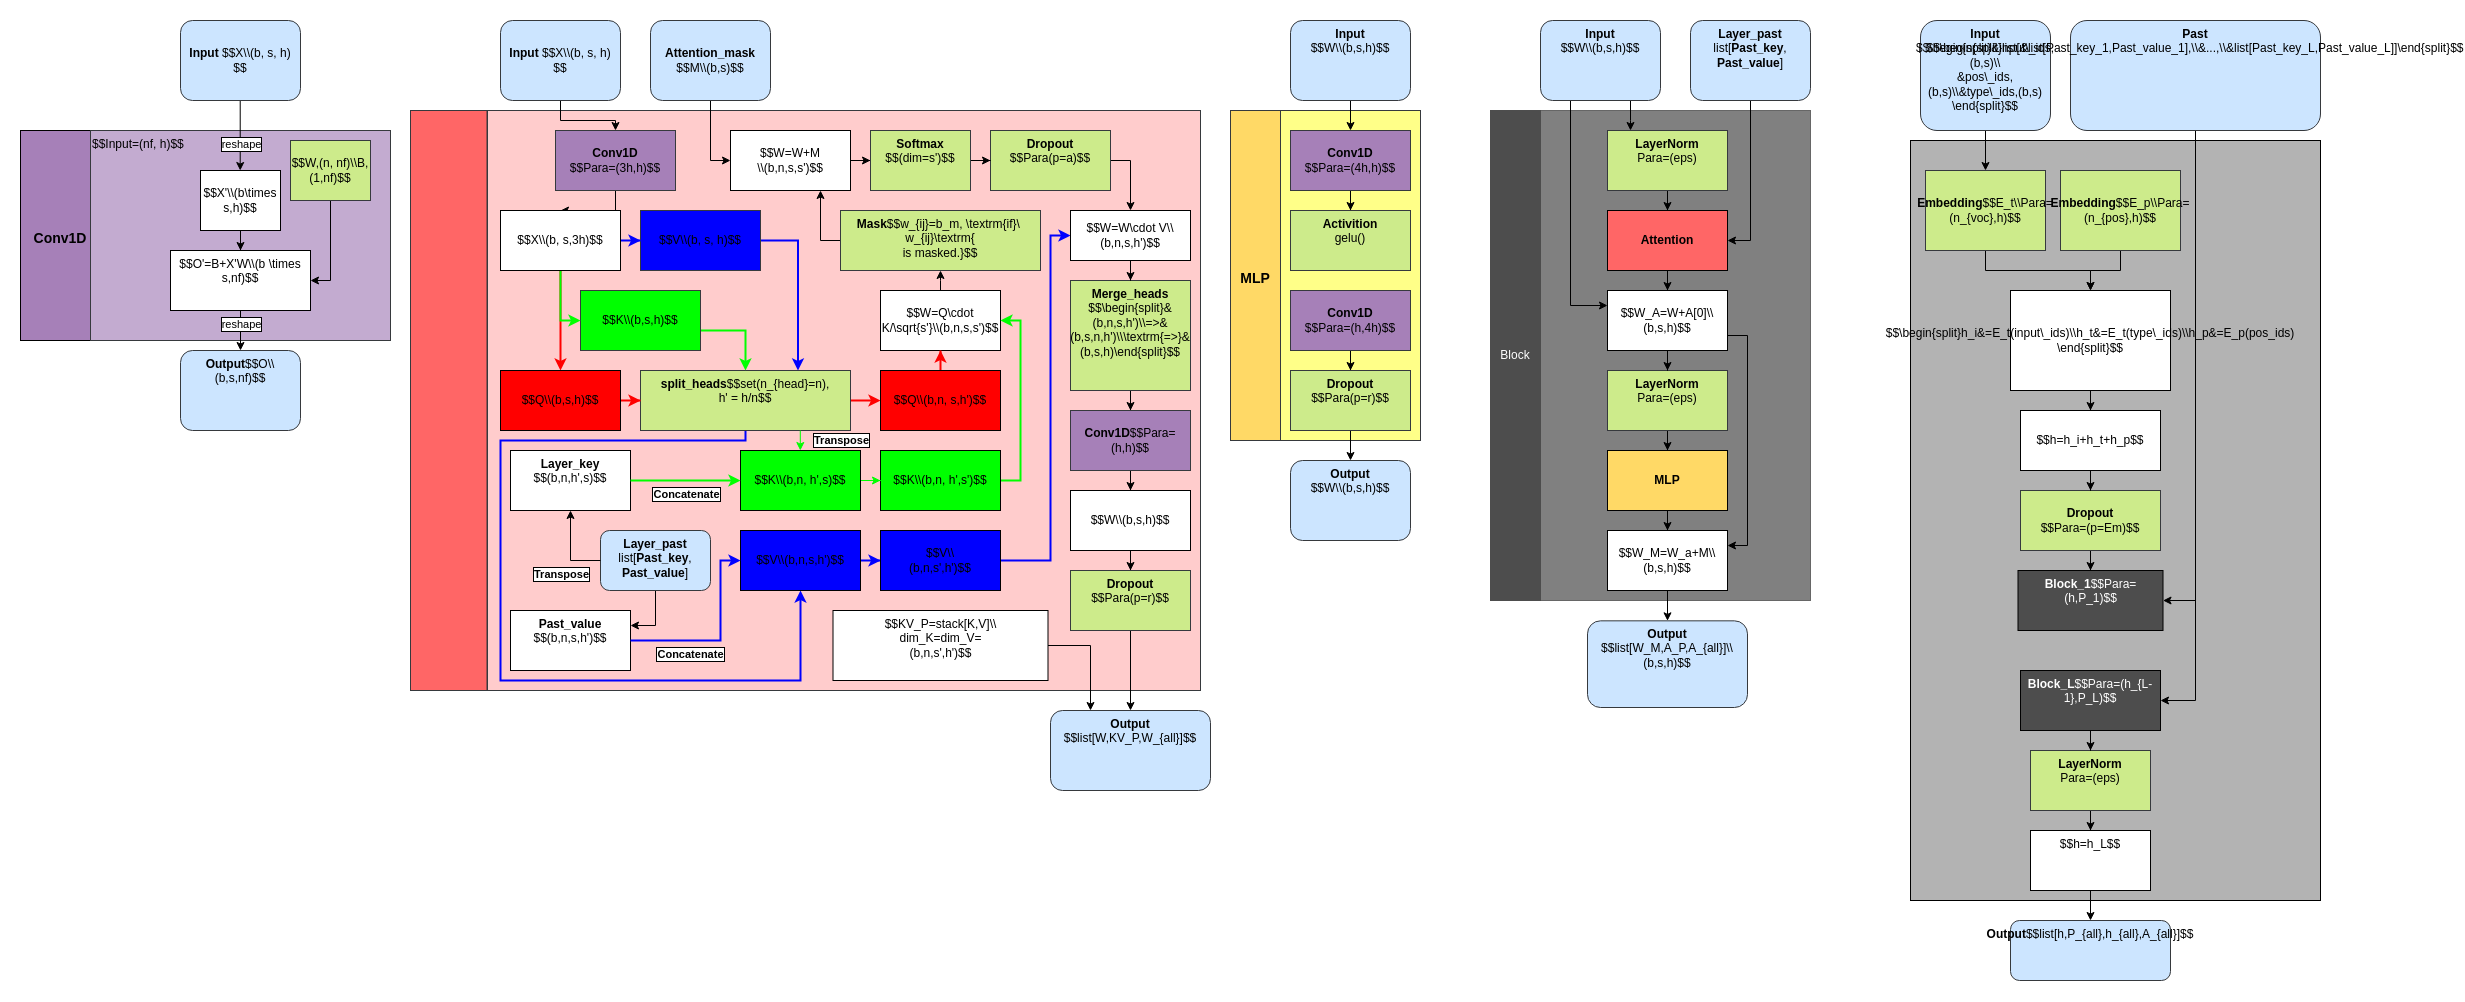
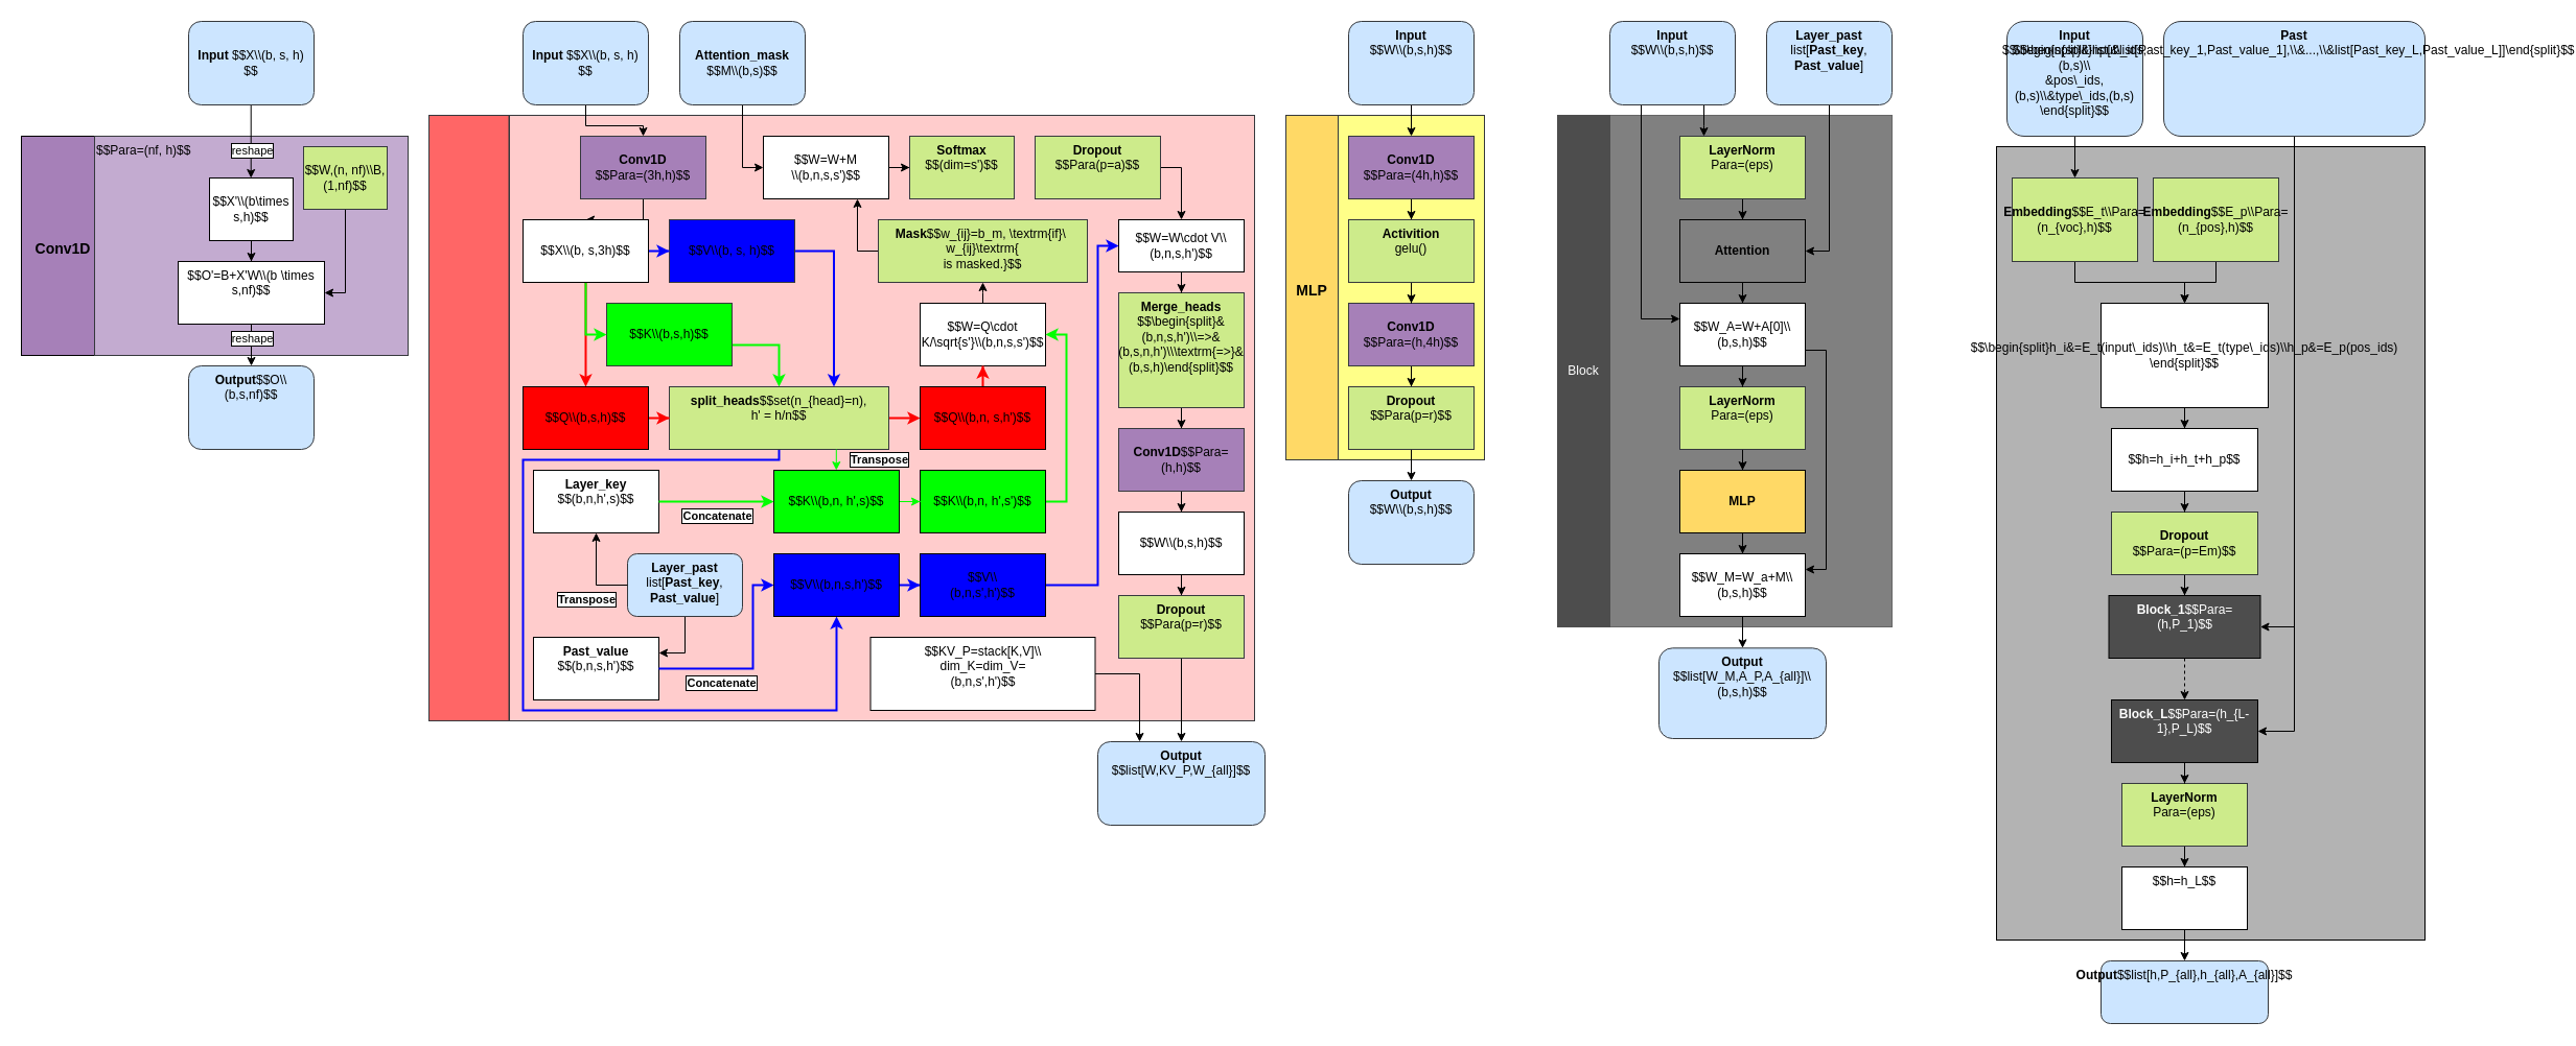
- <mxCell id="8" value="&lt;font style=&quot;font-size: 12px&quot;&gt;$$Input=(nf, h)$$&lt;/font&gt;" style="rounded=0;whiteSpace=wrap;html=1;strokeColor=#36393d;align=left;verticalAlign=top;fillColor=#C3ABD0;" parent="1" vertex="1"><mxGeometry x="90" y="130" width="300" height="210" as="geometry" /></mxCell>
+ <mxCell id="8" value="&lt;font style=&quot;font-size: 12px&quot;&gt;$$Para=(nf, h)$$&lt;/font&gt;" style="rounded=0;whiteSpace=wrap;html=1;strokeColor=#36393d;align=left;verticalAlign=top;fillColor=#C3ABD0;" parent="1" vertex="1"><mxGeometry x="90" y="130" width="300" height="210" as="geometry" /></mxCell>
- <mxCell id="61" value="" style="edgeStyle=orthogonalEdgeStyle;rounded=0;orthogonalLoop=1;jettySize=auto;html=1;strokeColor=#000000;" parent="1" source="62" target="22" edge="1"><mxGeometry relative="1" as="geometry" /></mxCell>
- <mxCell id="105" value="&lt;b&gt;Attention&lt;/b&gt;" style="rounded=0;whiteSpace=wrap;html=1;fillColor=#FF6666;" parent="1" vertex="1"><mxGeometry x="1607" y="210" width="120" height="60" as="geometry" /></mxCell>
+ <mxCell id="105" value="&lt;b&gt;Attention&lt;/b&gt;" style="rounded=0;whiteSpace=wrap;html=1;fillColor=#808080;" parent="1" vertex="1"><mxGeometry x="1607" y="210" width="120" height="60" as="geometry" /></mxCell>
+ <mxCell id="92" value="" style="edgeStyle=orthogonalEdgeStyle;rounded=0;orthogonalLoop=1;jettySize=auto;html=1;strokeColor=#000000;strokeWidth=1;fontSize=20;fontColor=#000000;" parent="1" source="93" target="87" edge="1"><mxGeometry relative="1" as="geometry" /></mxCell>
+ <mxCell id="118" value="" style="edgeStyle=orthogonalEdgeStyle;rounded=0;orthogonalLoop=1;jettySize=auto;html=1;dashed=1;" parent="1" source="119" target="138" edge="1"><mxGeometry relative="1" as="geometry" /></mxCell>
